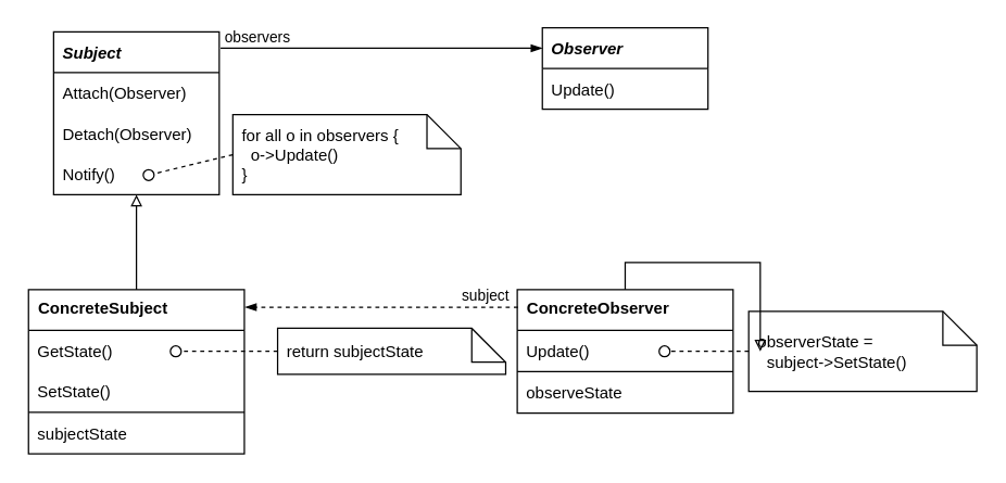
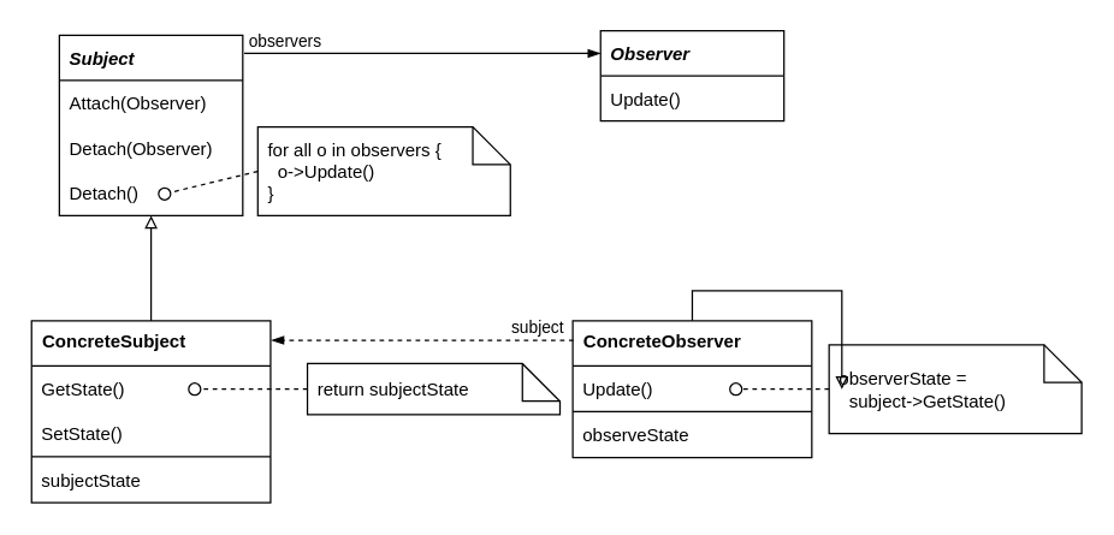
- <mxCell id="5" value="Notify()" style="text;strokeColor=none;fillColor=none;align=left;verticalAlign=middle;spacingLeft=5;spacingRight=4;overflow=hidden;rotatable=0;points=[[0,0.5],[1,0.5]];portConstraint=eastwest;fontSize=12;fontStyle=0;connectable=0;" vertex="1" parent="2"><mxGeometry y="90" width="122" height="30" as="geometry" /></mxCell>
+ <mxCell id="5" value="Detach()" style="text;strokeColor=none;fillColor=none;align=left;verticalAlign=middle;spacingLeft=5;spacingRight=4;overflow=hidden;rotatable=0;points=[[0,0.5],[1,0.5]];portConstraint=eastwest;fontSize=12;fontStyle=0;connectable=0;" vertex="1" parent="2"><mxGeometry y="90" width="122" height="30" as="geometry" /></mxCell>
- <mxCell id="22" value="observerState =&amp;nbsp;&lt;br&gt;&amp;nbsp; subject-&amp;gt;SetState()" style="shape=note2;boundedLbl=1;whiteSpace=wrap;html=1;size=25;verticalAlign=middle;align=left;spacingLeft=5;fontSize=12;startSize=30;fillColor=none;" vertex="1" parent="1"><mxGeometry x="551" y="229" width="168" height="59" as="geometry" /></mxCell>
+ <mxCell id="22" value="observerState =&amp;nbsp;&lt;br&gt;&amp;nbsp; subject-&amp;gt;GetState()" style="shape=note2;boundedLbl=1;whiteSpace=wrap;html=1;size=25;verticalAlign=middle;align=left;spacingLeft=5;fontSize=12;startSize=30;fillColor=none;" vertex="1" parent="1"><mxGeometry x="551" y="229" width="168" height="59" as="geometry" /></mxCell>
